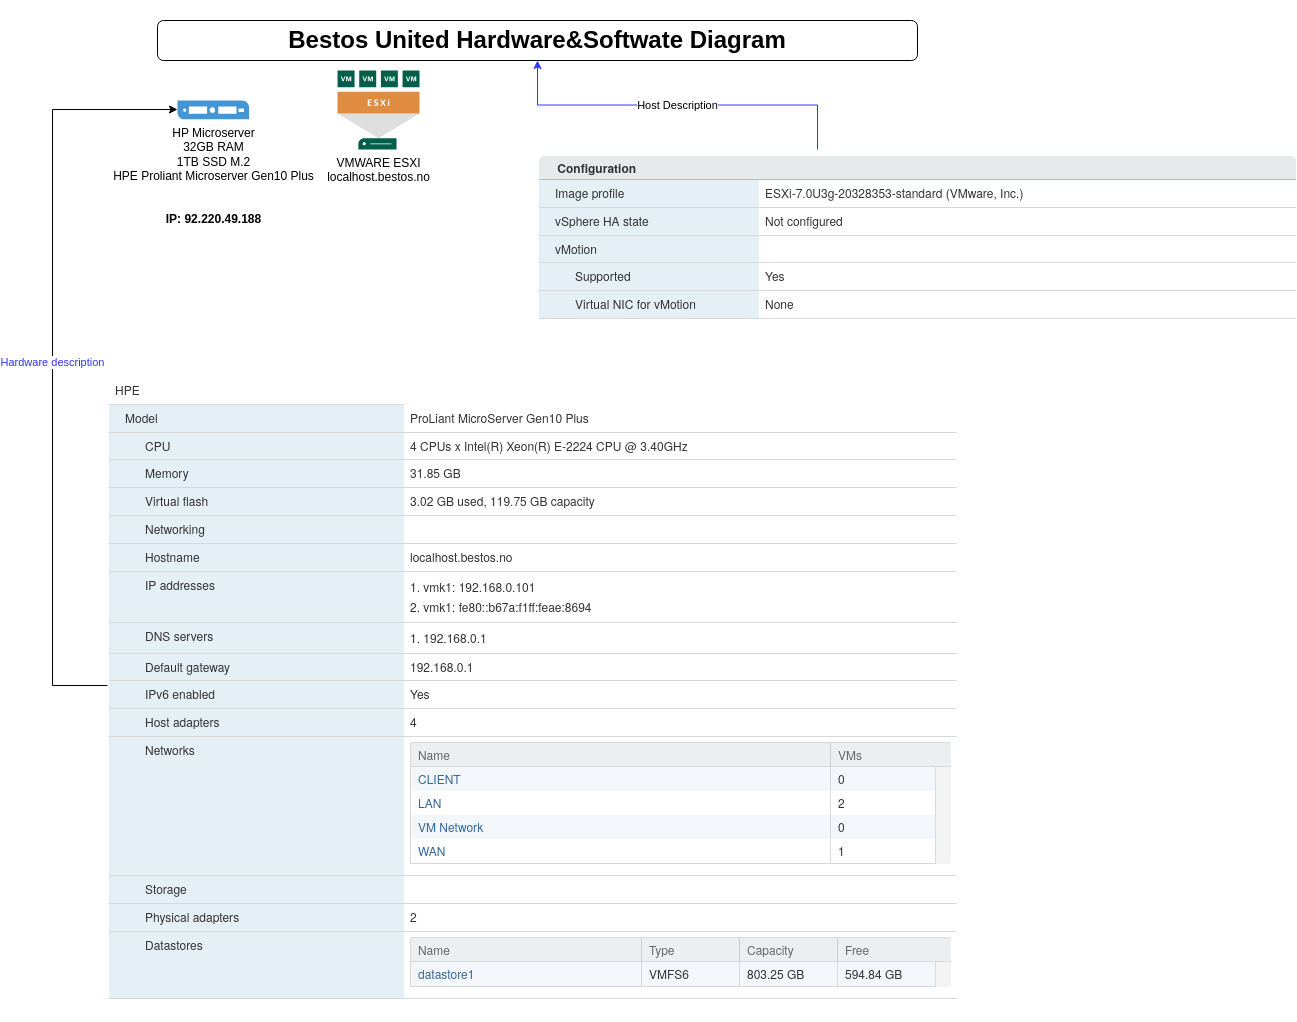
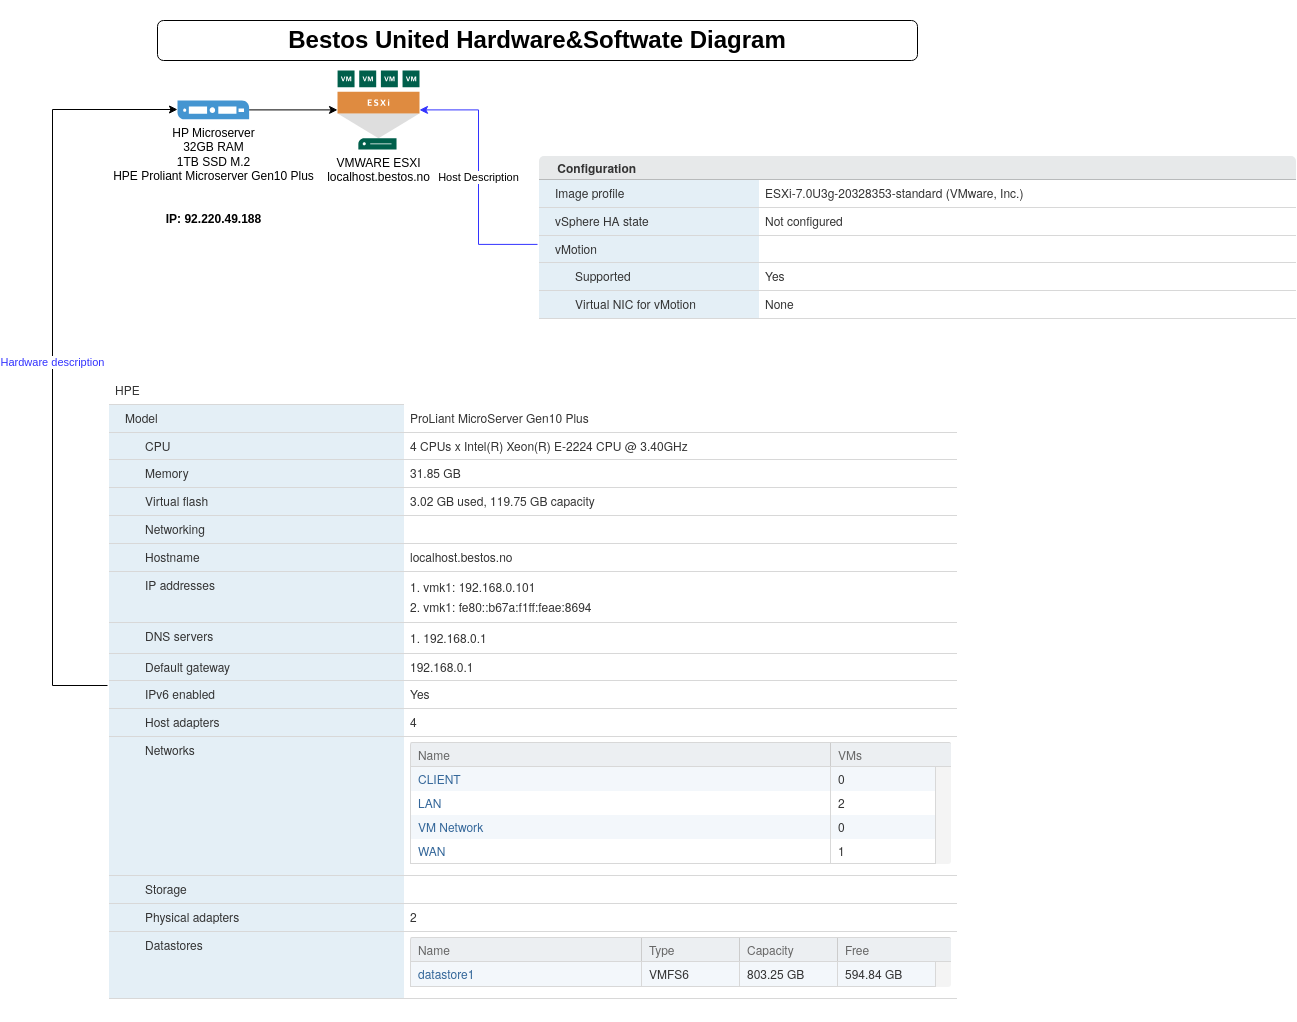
- <mxCell id="8" value="Host Description" style="edgeStyle=orthogonalEdgeStyle;rounded=0;orthogonalLoop=1;jettySize=auto;html=1;strokeColor=#3333FF;" parent="1" source="9" target="2" edge="1"><mxGeometry relative="1" as="geometry" /></mxCell>
+ <mxCell id="8" value="Host Description" style="edgeStyle=orthogonalEdgeStyle;rounded=0;orthogonalLoop=1;jettySize=auto;html=1;strokeColor=#3333FF;" parent="1" source="9" target="5" edge="1"><mxGeometry relative="1" as="geometry" /></mxCell>
+ <mxCell id="3" style="edgeStyle=orthogonalEdgeStyle;rounded=0;orthogonalLoop=1;jettySize=auto;html=1;" parent="1" source="4" target="5" edge="1"><mxGeometry relative="1" as="geometry" /></mxCell>
